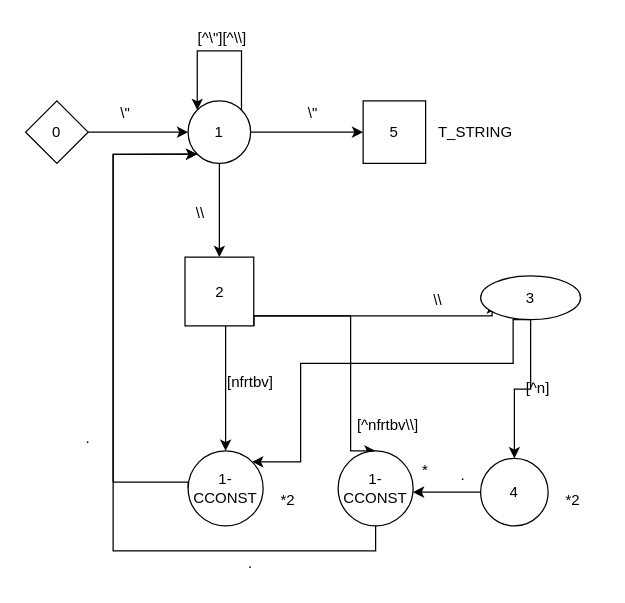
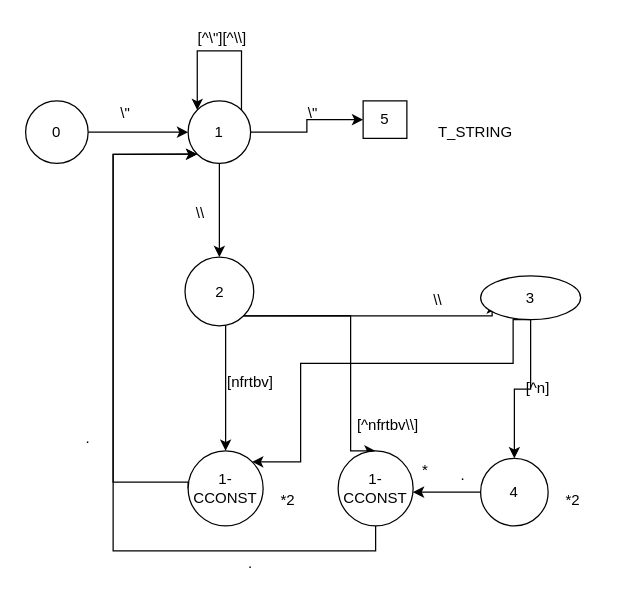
- <mxCell id="3" value="0" style="rhombus;whiteSpace=wrap;html=1;aspect=fixed;" vertex="1" parent="1"><mxGeometry x="20" y="80" width="50" height="50" as="geometry" /></mxCell>
+ <mxCell id="3" value="0" style="ellipse;whiteSpace=wrap;html=1;aspect=fixed;" vertex="1" parent="1"><mxGeometry x="20" y="80" width="50" height="50" as="geometry" /></mxCell>
- <mxCell id="7" value="5" style="whiteSpace=wrap;html=1;aspect=fixed;" vertex="1" parent="1"><mxGeometry x="290" y="80" width="50" height="50" as="geometry" /></mxCell>
+ <mxCell id="7" value="5" style="whiteSpace=wrap;html=1;aspect=fixed;" vertex="1" parent="1"><mxGeometry x="290" y="80" width="35" height="30" as="geometry" /></mxCell>
- <mxCell id="11" value="2" style="whiteSpace=wrap;html=1;aspect=fixed;rounded=0;" vertex="1" parent="1"><mxGeometry x="147.5" y="205" width="55" height="55" as="geometry" /></mxCell>
+ <mxCell id="11" value="2" style="ellipse;whiteSpace=wrap;html=1;aspect=fixed;" vertex="1" parent="1"><mxGeometry x="147.5" y="205" width="55" height="55" as="geometry" /></mxCell>
